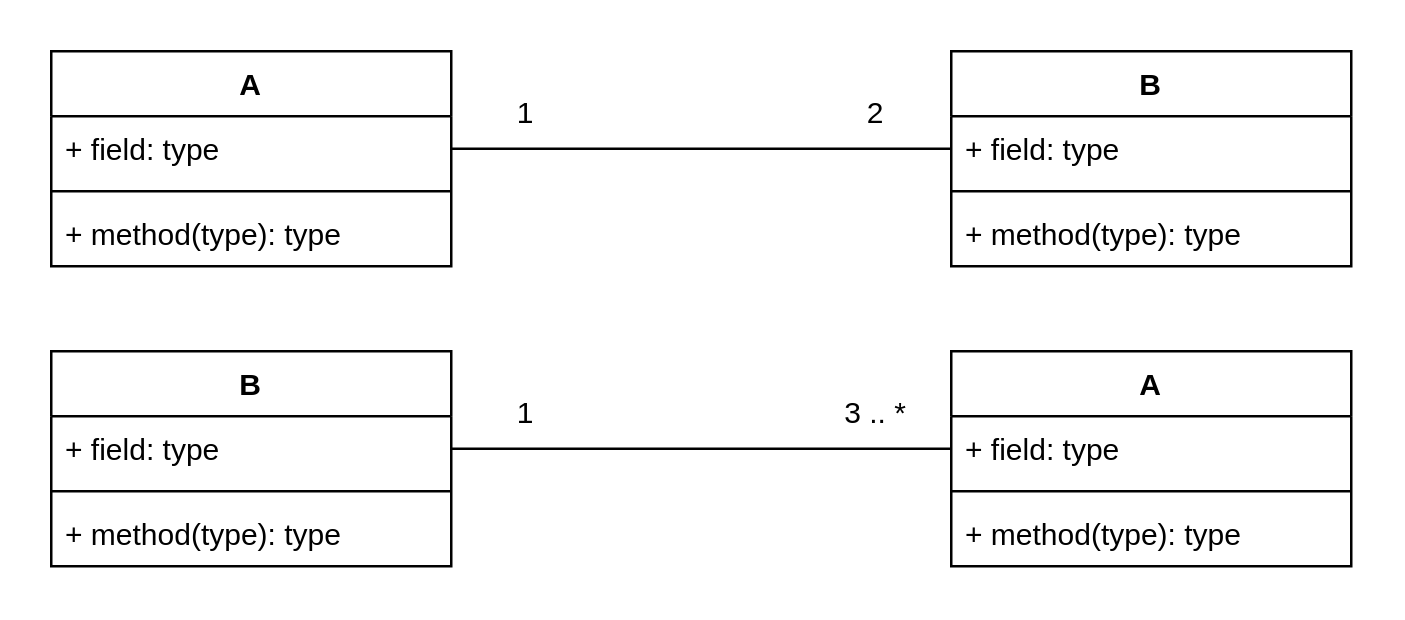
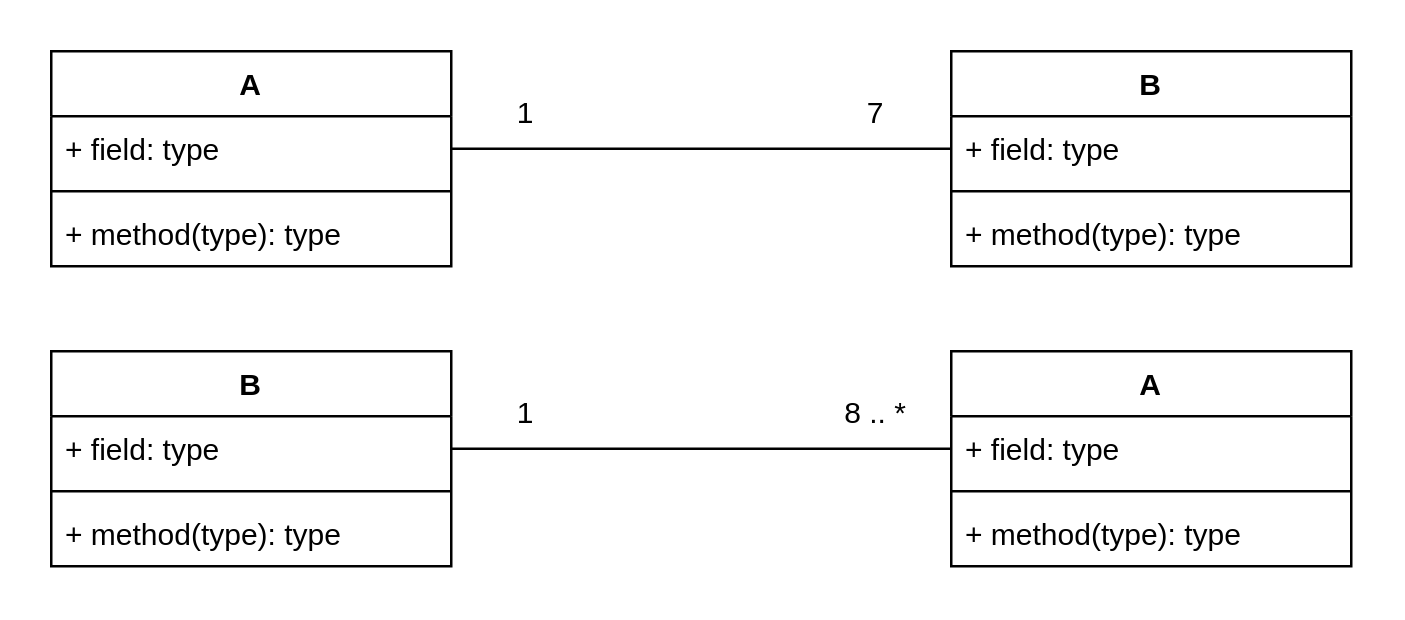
- <mxCell id="12" value="2" style="text;html=1;strokeColor=none;fillColor=none;align=center;verticalAlign=middle;whiteSpace=wrap;rounded=0;" vertex="1" parent="1"><mxGeometry x="320" y="30" width="60" height="30" as="geometry" /></mxCell>
+ <mxCell id="12" value="7" style="text;html=1;strokeColor=none;fillColor=none;align=center;verticalAlign=middle;whiteSpace=wrap;rounded=0;" vertex="1" parent="1"><mxGeometry x="320" y="30" width="60" height="30" as="geometry" /></mxCell>
- <mxCell id="23" value="3 .. *" style="text;html=1;strokeColor=none;fillColor=none;align=center;verticalAlign=middle;whiteSpace=wrap;rounded=0;" vertex="1" parent="1"><mxGeometry x="320" y="150" width="60" height="30" as="geometry" /></mxCell>
+ <mxCell id="23" value="8 .. *" style="text;html=1;strokeColor=none;fillColor=none;align=center;verticalAlign=middle;whiteSpace=wrap;rounded=0;" vertex="1" parent="1"><mxGeometry x="320" y="150" width="60" height="30" as="geometry" /></mxCell>
